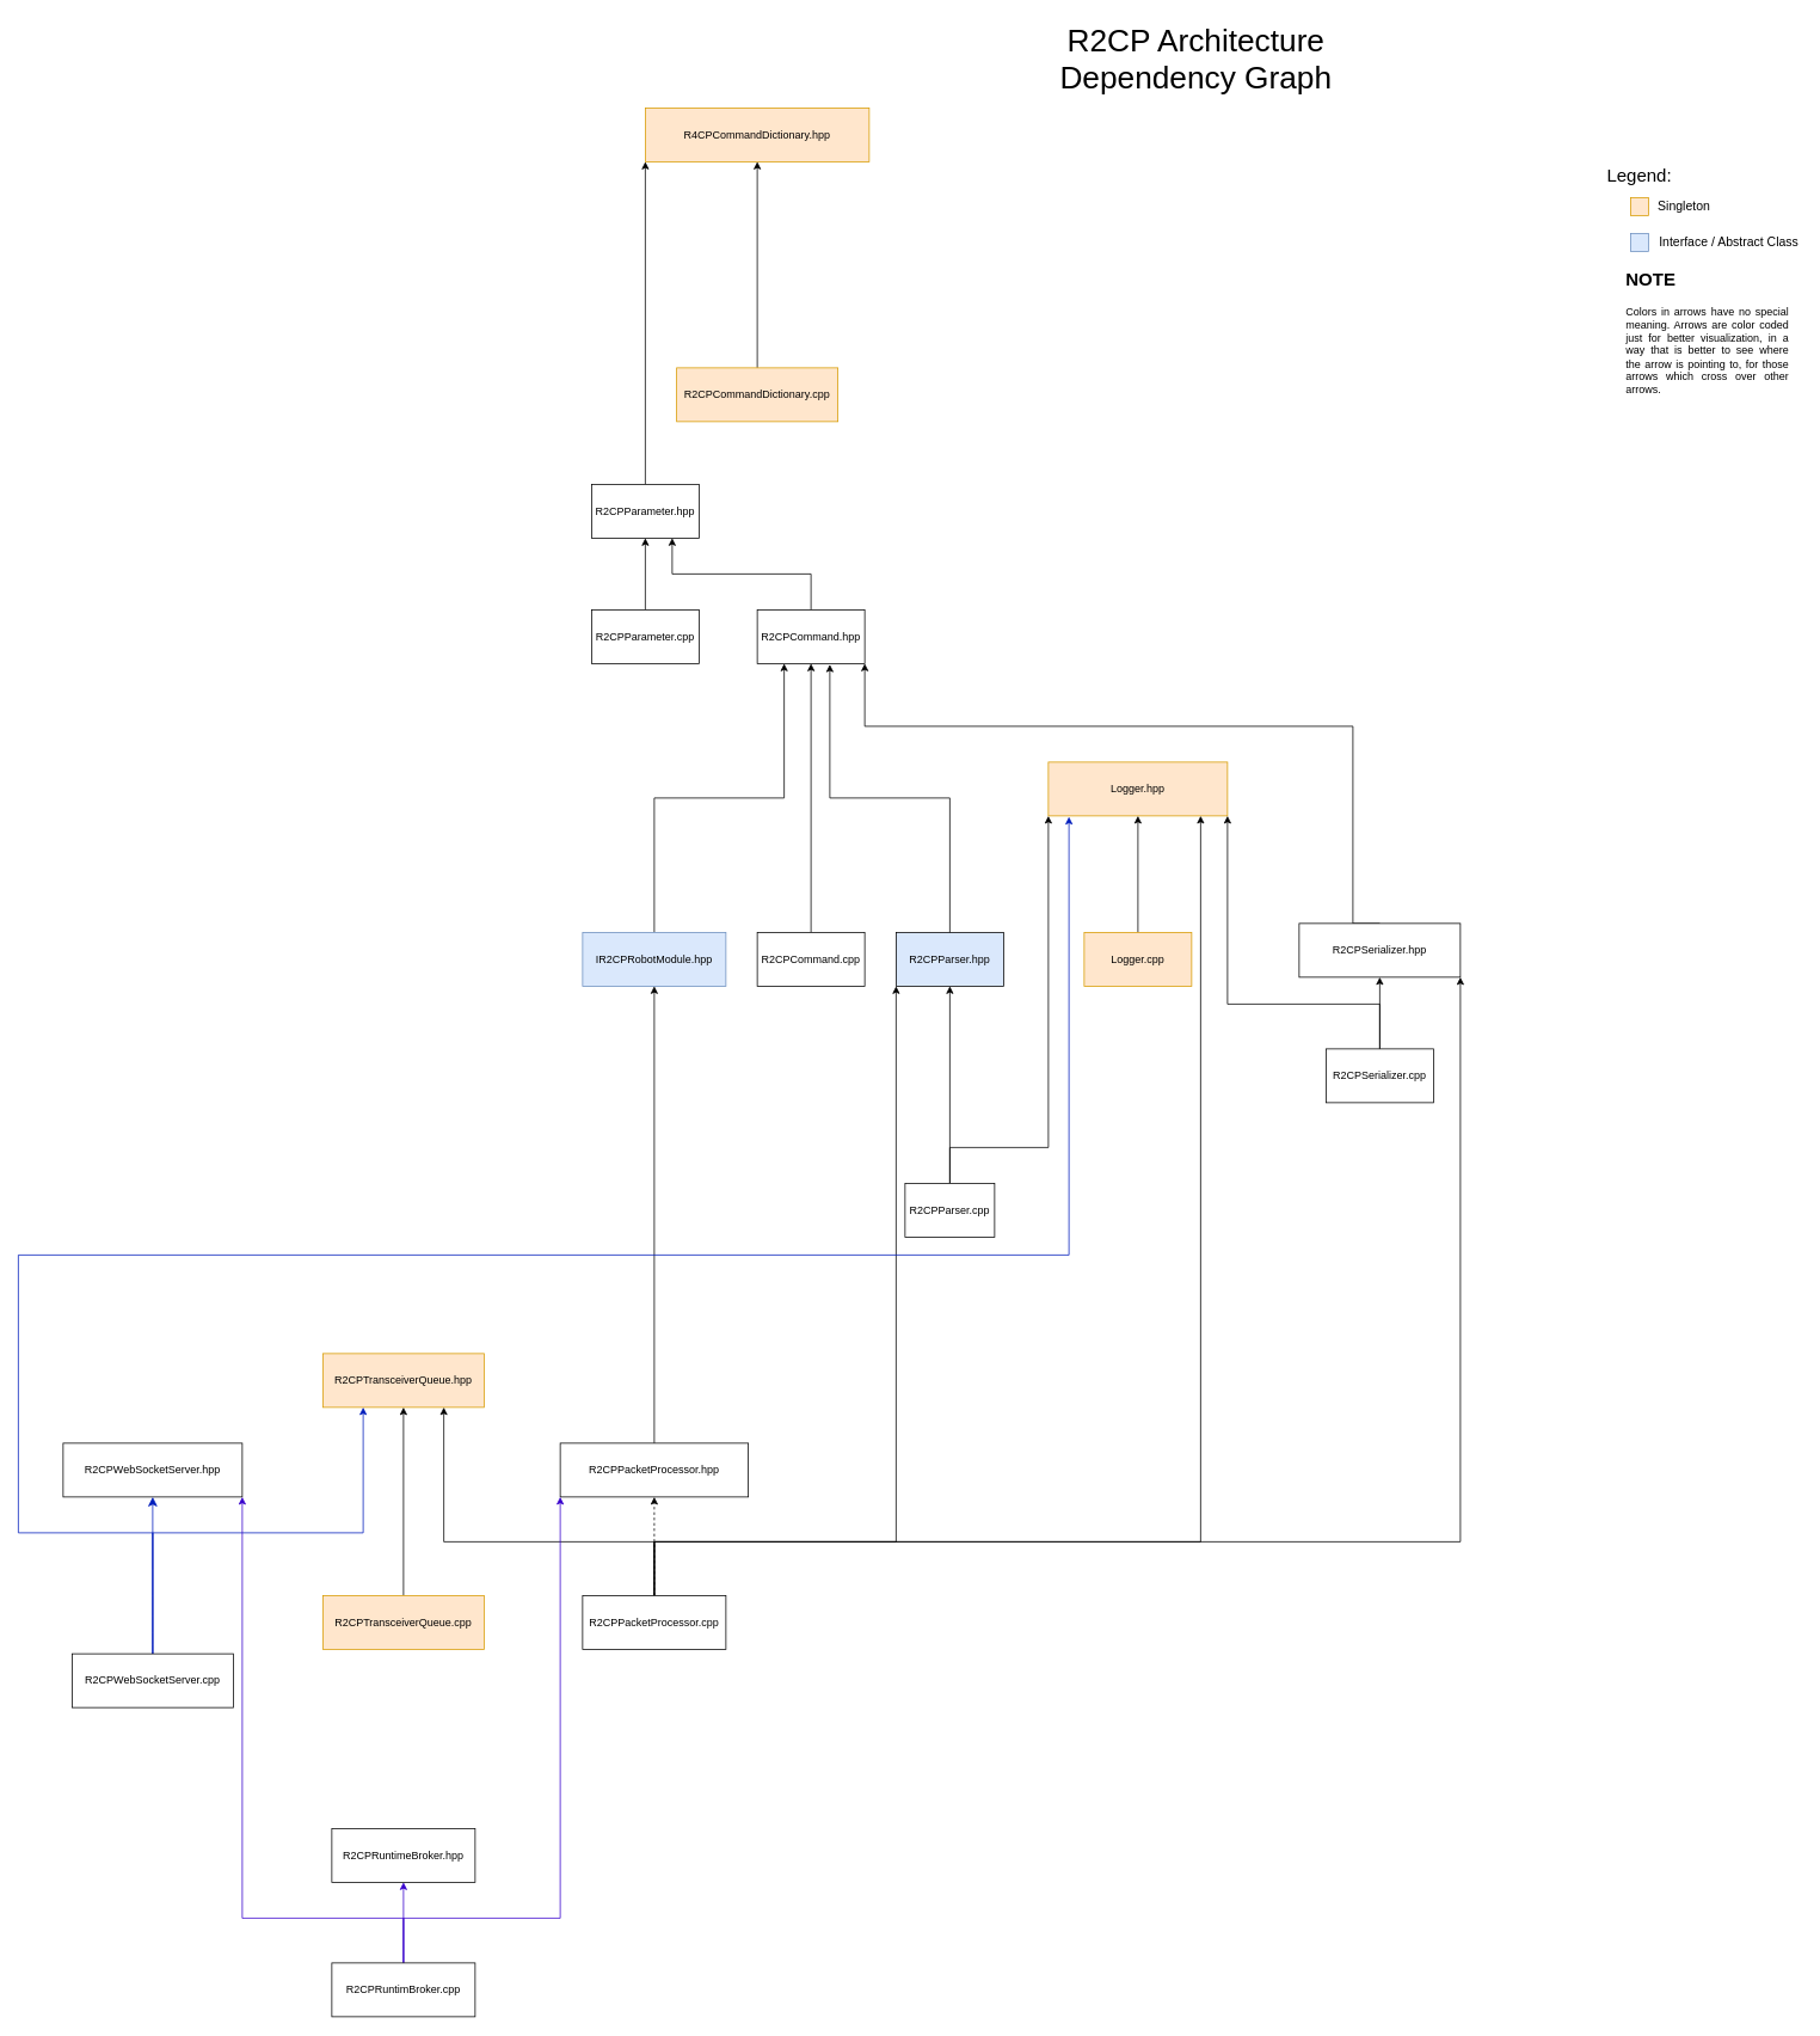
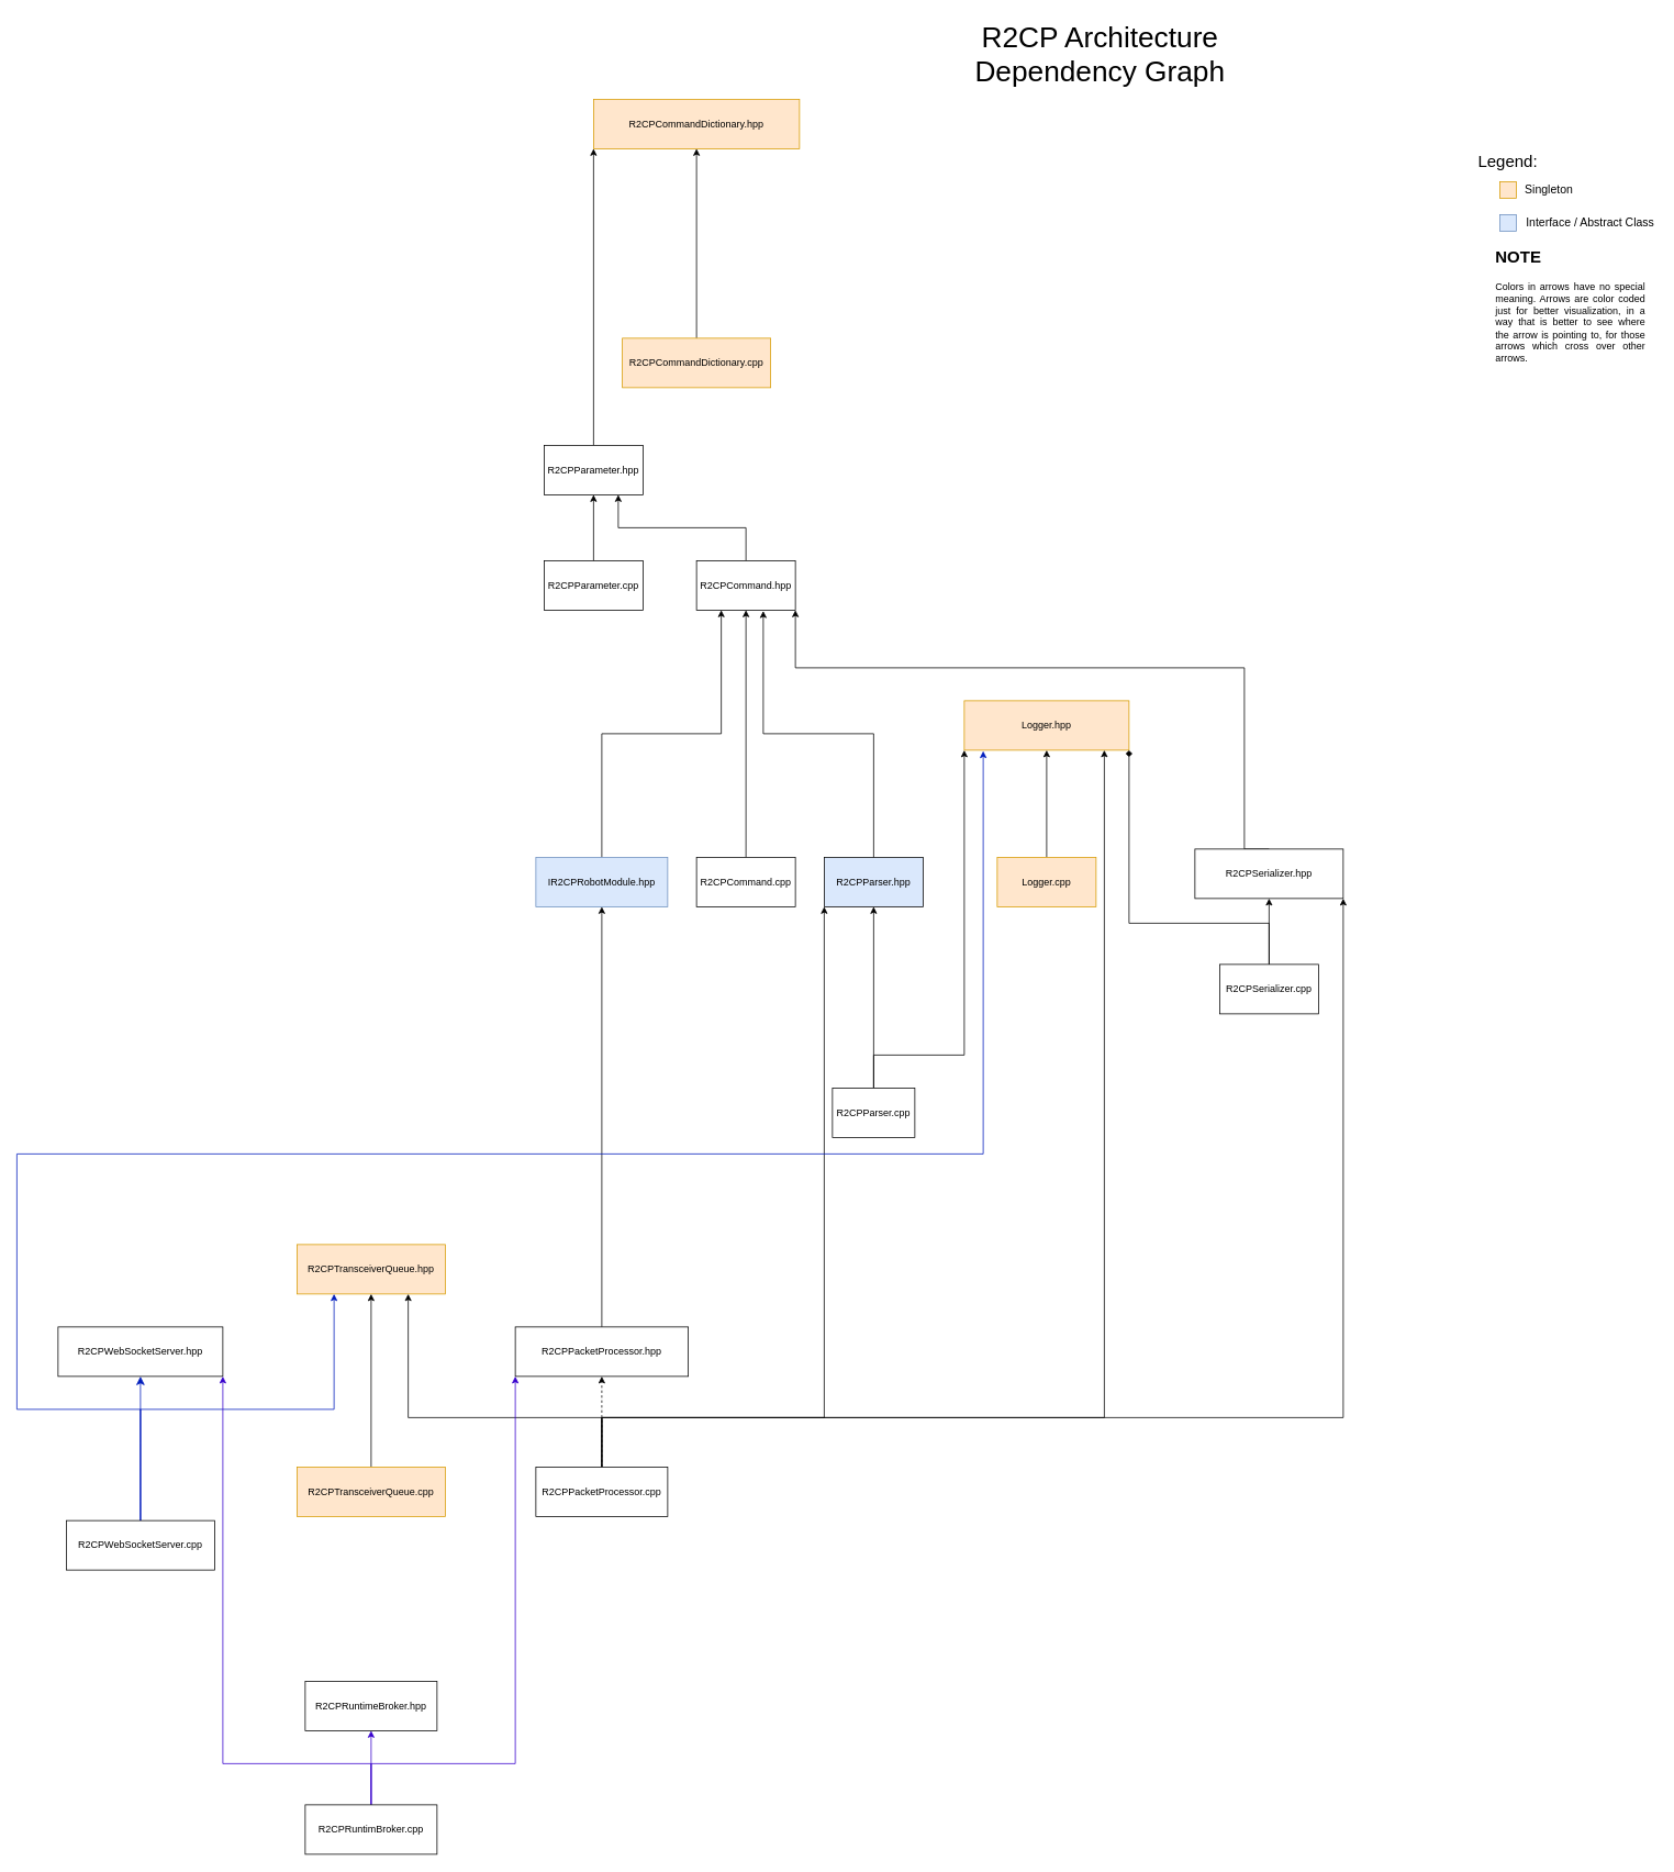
- <mxCell id="11" value="R4CPCommandDictionary.hpp" style="rounded=0;whiteSpace=wrap;html=1;fillColor=#ffe6cc;strokeColor=#d79b00;" parent="1" vertex="1"><mxGeometry x="720" y="120" width="250" height="60" as="geometry" /></mxCell>
+ <mxCell id="11" value="R2CPCommandDictionary.hpp" style="rounded=0;whiteSpace=wrap;html=1;fillColor=#ffe6cc;strokeColor=#d79b00;" parent="1" vertex="1"><mxGeometry x="720" y="120" width="250" height="60" as="geometry" /></mxCell>
- <mxCell id="25" style="edgeStyle=orthogonalEdgeStyle;rounded=0;orthogonalLoop=1;jettySize=auto;html=1;exitX=0.5;exitY=0;exitDx=0;exitDy=0;entryX=1;entryY=1;entryDx=0;entryDy=0;" parent="1" source="26" target="19" edge="1"><mxGeometry relative="1" as="geometry"><Array as="points"><mxPoint x="1540" y="1120" /><mxPoint x="1370" y="1120" /></Array></mxGeometry></mxCell>
+ <mxCell id="25" style="edgeStyle=orthogonalEdgeStyle;rounded=0;orthogonalLoop=1;jettySize=auto;html=1;exitX=0.5;exitY=0;exitDx=0;exitDy=0;entryX=1;entryY=1;entryDx=0;entryDy=0;endArrow=diamond;" parent="1" source="26" target="19" edge="1"><mxGeometry relative="1" as="geometry"><Array as="points"><mxPoint x="1540" y="1120" /><mxPoint x="1370" y="1120" /></Array></mxGeometry></mxCell>
